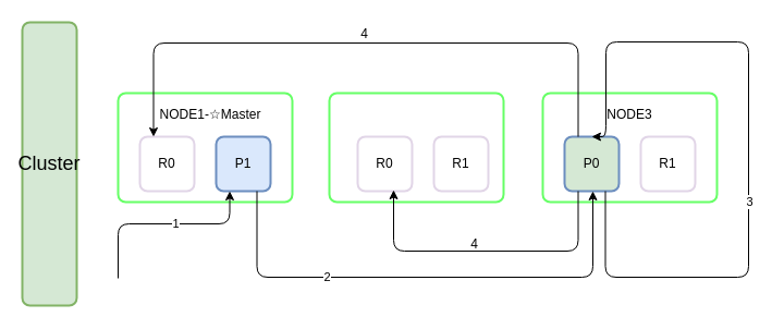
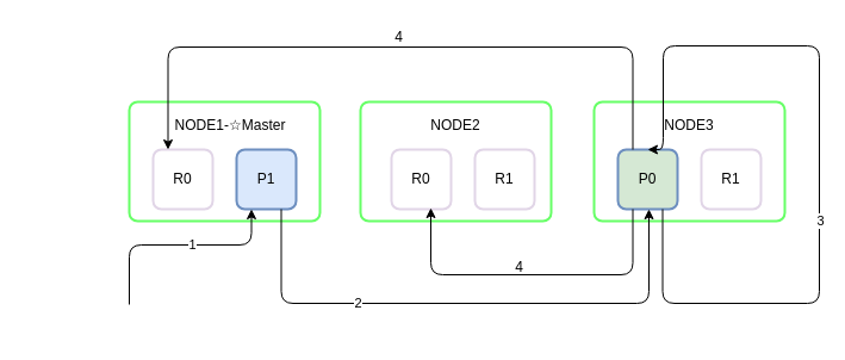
+ <mxCell id="13" value="NODE2" style="rounded=1;whiteSpace=wrap;html=1;absoluteArcSize=1;arcSize=14;strokeWidth=2;strokeColor=#FFFFFF;fillColor=none;" parent="1" vertex="1"><mxGeometry x="316.5" y="95" width="130" height="20" as="geometry" /></mxCell>
- <mxCell id="2" value="&lt;font style=&quot;font-size: 18px&quot;&gt;Cluster&lt;/font&gt;" style="rounded=1;whiteSpace=wrap;html=1;absoluteArcSize=1;arcSize=14;strokeWidth=2;fillColor=#d5e8d4;strokeColor=#82b366;" parent="1" vertex="1"><mxGeometry x="20" y="20" width="50" height="260" as="geometry" /></mxCell>
